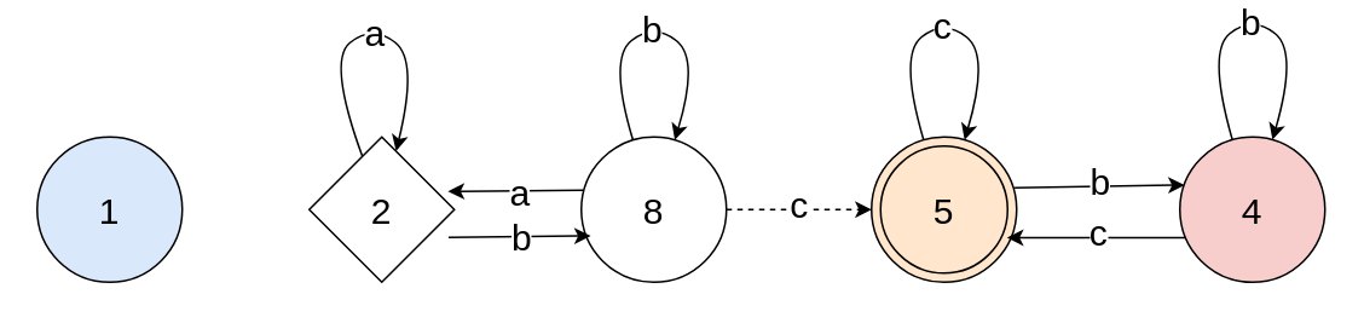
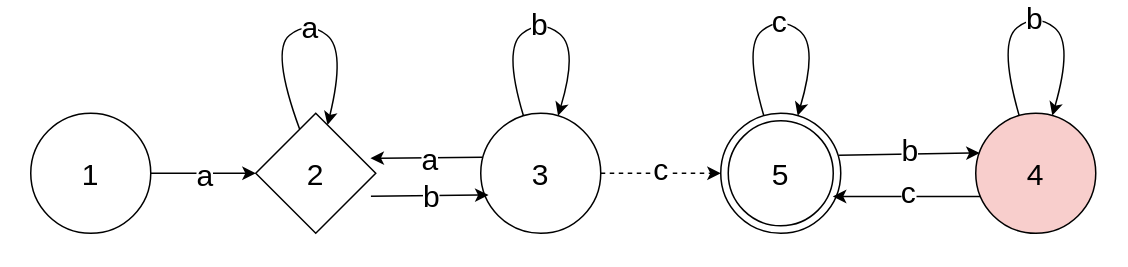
- <mxCell id="3" value="1" style="ellipse;whiteSpace=wrap;html=1;aspect=fixed;fontSize=20;fillColor=#dae8fc;" parent="2" vertex="1"><mxGeometry width="80" height="80" as="geometry" /></mxCell>
+ <mxCell id="3" value="1" style="ellipse;whiteSpace=wrap;html=1;aspect=fixed;fontSize=20;" parent="2" vertex="1"><mxGeometry width="80" height="80" as="geometry" /></mxCell>
+ <mxCell id="4" style="edgeStyle=none;html=1;fontSize=16;" parent="1" source="3" target="7" edge="1"><mxGeometry relative="1" as="geometry"><mxPoint x="168" y="26.64" as="sourcePoint" /><mxPoint x="289.92" y="-70" as="targetPoint" /></mxGeometry></mxCell>
+ <mxCell id="5" value="&lt;font&gt;a&lt;/font&gt;" style="edgeLabel;html=1;align=center;verticalAlign=middle;resizable=0;points=[];fontSize=20;" parent="4" vertex="1" connectable="0"><mxGeometry x="0.035" relative="1" as="geometry"><mxPoint x="-1" as="offset" /></mxGeometry></mxCell>
- <mxCell id="11" value="8" style="ellipse;whiteSpace=wrap;html=1;aspect=fixed;fontSize=20;" parent="10" vertex="1"><mxGeometry width="80" height="80" as="geometry" /></mxCell>
+ <mxCell id="11" value="3" style="ellipse;whiteSpace=wrap;html=1;aspect=fixed;fontSize=20;" parent="10" vertex="1"><mxGeometry width="80" height="80" as="geometry" /></mxCell>
- <mxCell id="19" value="5" style="ellipse;whiteSpace=wrap;html=1;aspect=fixed;fontSize=20;fillColor=#ffe6cc;" vertex="1" parent="18"><mxGeometry width="80" height="80" as="geometry" /></mxCell>
+ <mxCell id="19" value="5" style="ellipse;whiteSpace=wrap;html=1;aspect=fixed;fontSize=20;" vertex="1" parent="18"><mxGeometry width="80" height="80" as="geometry" /></mxCell>
